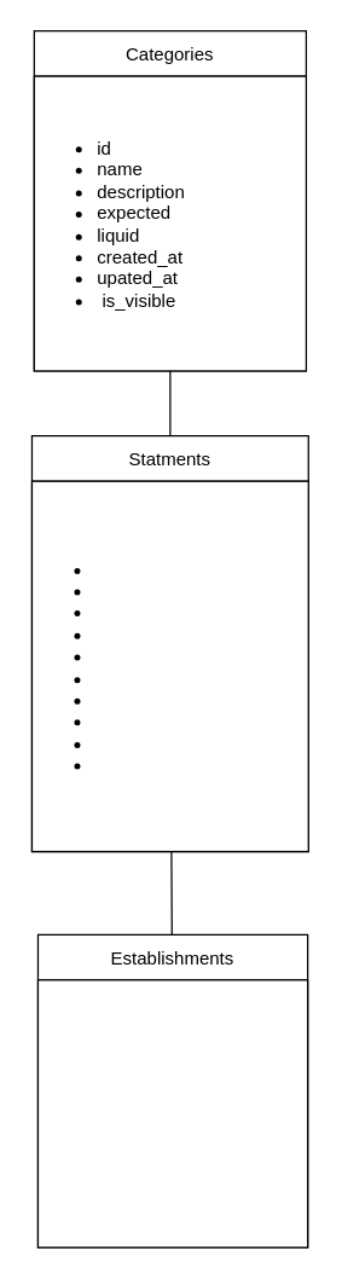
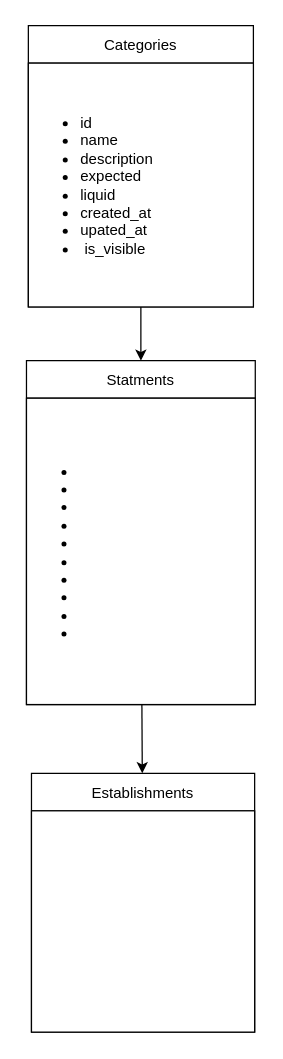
- <mxCell id="2" style="edgeStyle=none;html=1;endArrow=none;" edge="1" parent="1" source="3" target="6"><mxGeometry relative="1" as="geometry" /></mxCell>
+ <mxCell id="2" style="edgeStyle=none;html=1;" edge="1" parent="1" source="3" target="6"><mxGeometry relative="1" as="geometry" /></mxCell>
- <mxCell id="5" style="edgeStyle=none;html=1;endArrow=none;" edge="1" parent="1" source="6" target="8"><mxGeometry relative="1" as="geometry" /></mxCell>
+ <mxCell id="5" style="edgeStyle=none;html=1;" edge="1" parent="1" source="6" target="8"><mxGeometry relative="1" as="geometry" /></mxCell>
